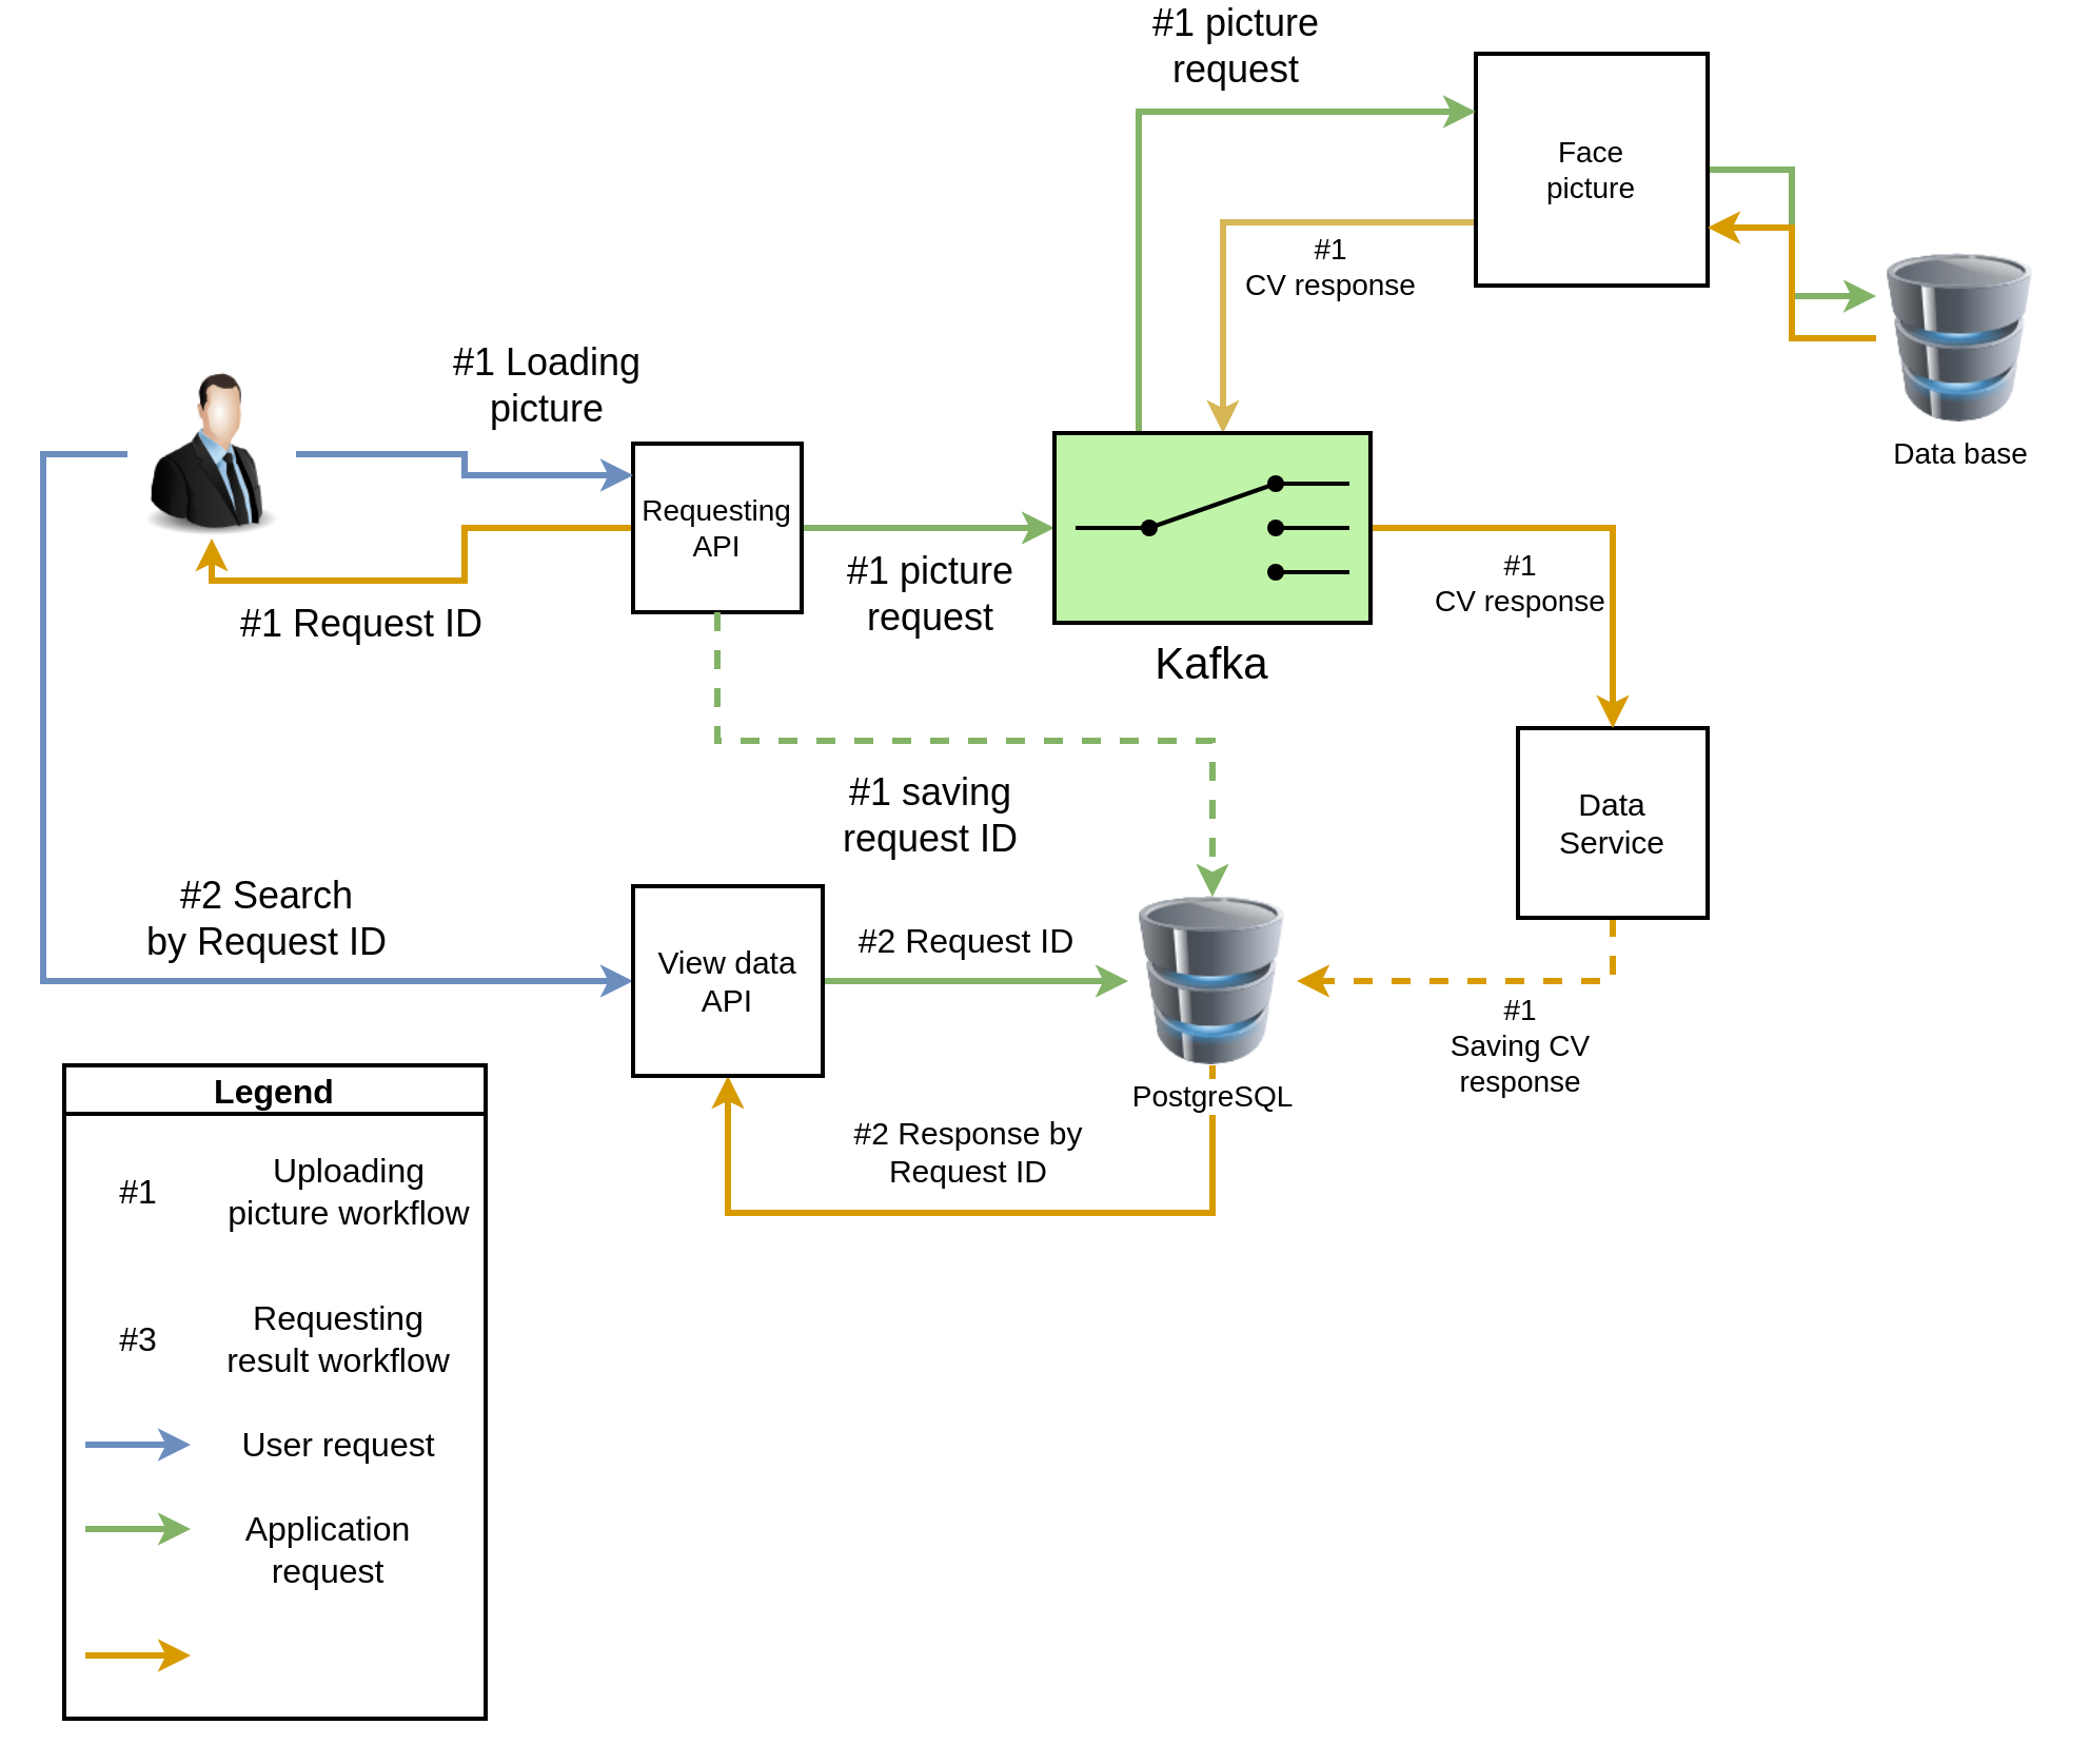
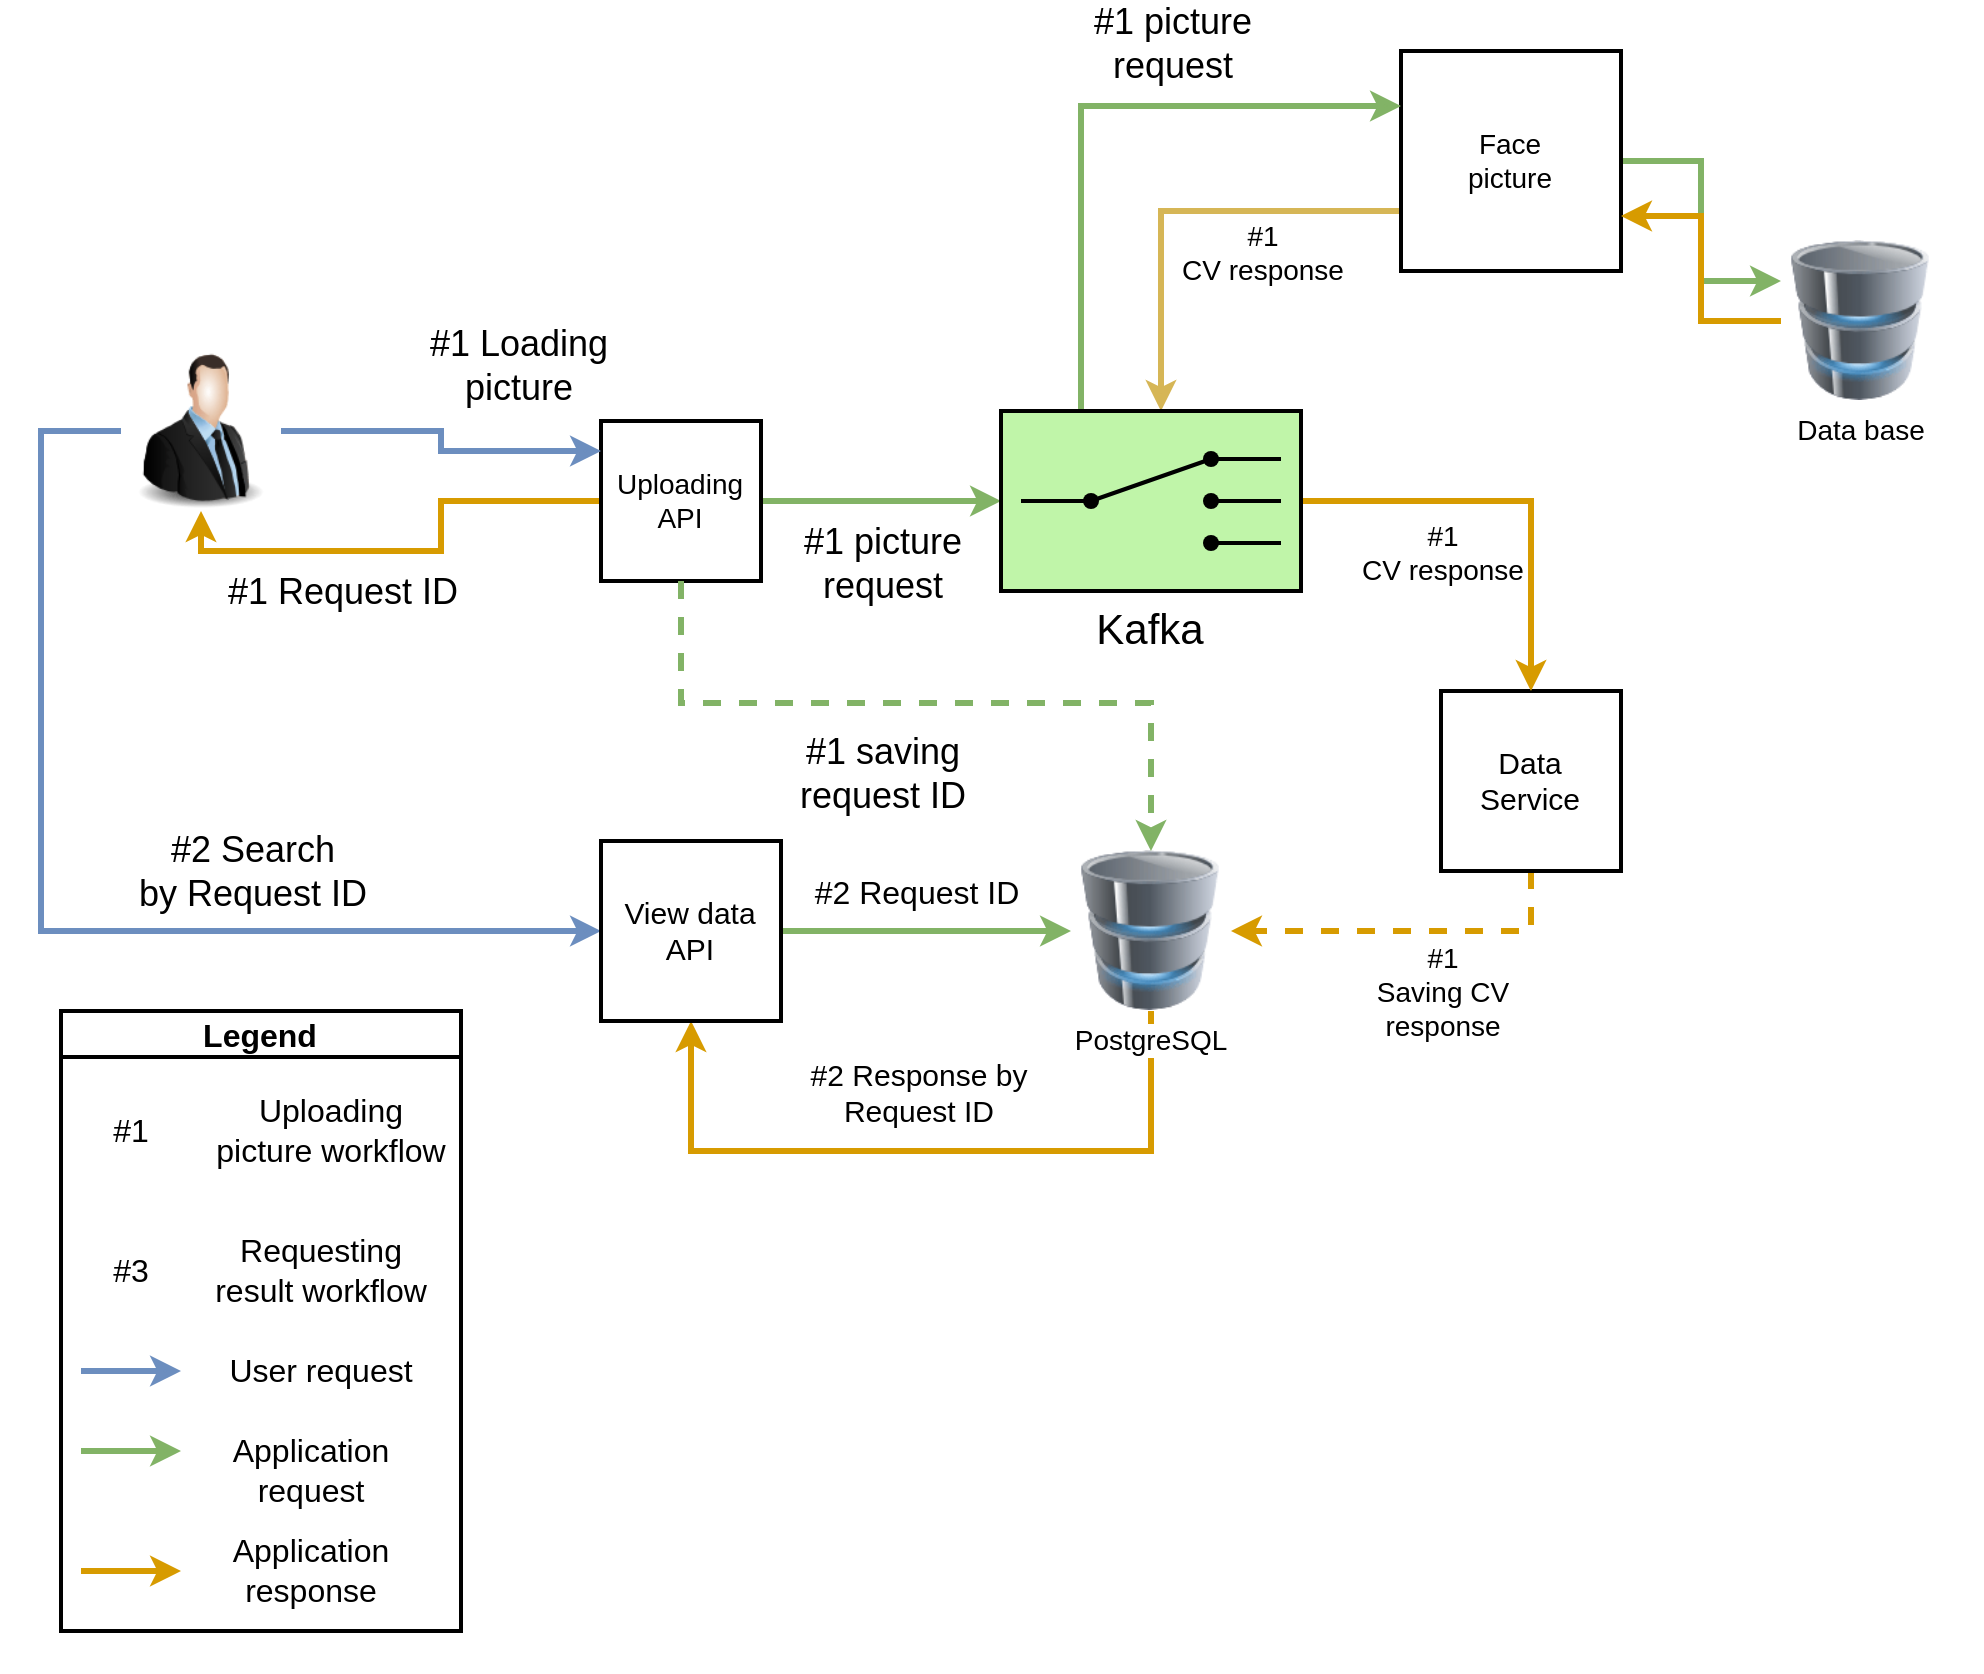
- <mxCell id="6" value="&lt;div style=&quot;font-size: 14px&quot;&gt;Requesting&lt;/div&gt;&lt;div&gt; API&lt;br&gt;&lt;/div&gt;" style="whiteSpace=wrap;html=1;aspect=fixed;strokeWidth=2;fontSize=14;" vertex="1" parent="1"><mxGeometry x="300" y="205" width="80" height="80" as="geometry" /></mxCell>
+ <mxCell id="6" value="&lt;div style=&quot;font-size: 14px&quot;&gt;Uploading&lt;/div&gt;&lt;div&gt; API&lt;br&gt;&lt;/div&gt;" style="whiteSpace=wrap;html=1;aspect=fixed;strokeWidth=2;fontSize=14;" vertex="1" parent="1"><mxGeometry x="300" y="205" width="80" height="80" as="geometry" /></mxCell>
+ <mxCell id="40" value="&lt;div&gt;Application&lt;/div&gt;&lt;div&gt;response&lt;br&gt;&lt;/div&gt;" style="text;html=1;align=center;verticalAlign=middle;resizable=0;points=[];autosize=1;fontSize=16;" vertex="1" parent="30"><mxGeometry x="75" y="260" width="100" height="40" as="geometry" /></mxCell>
